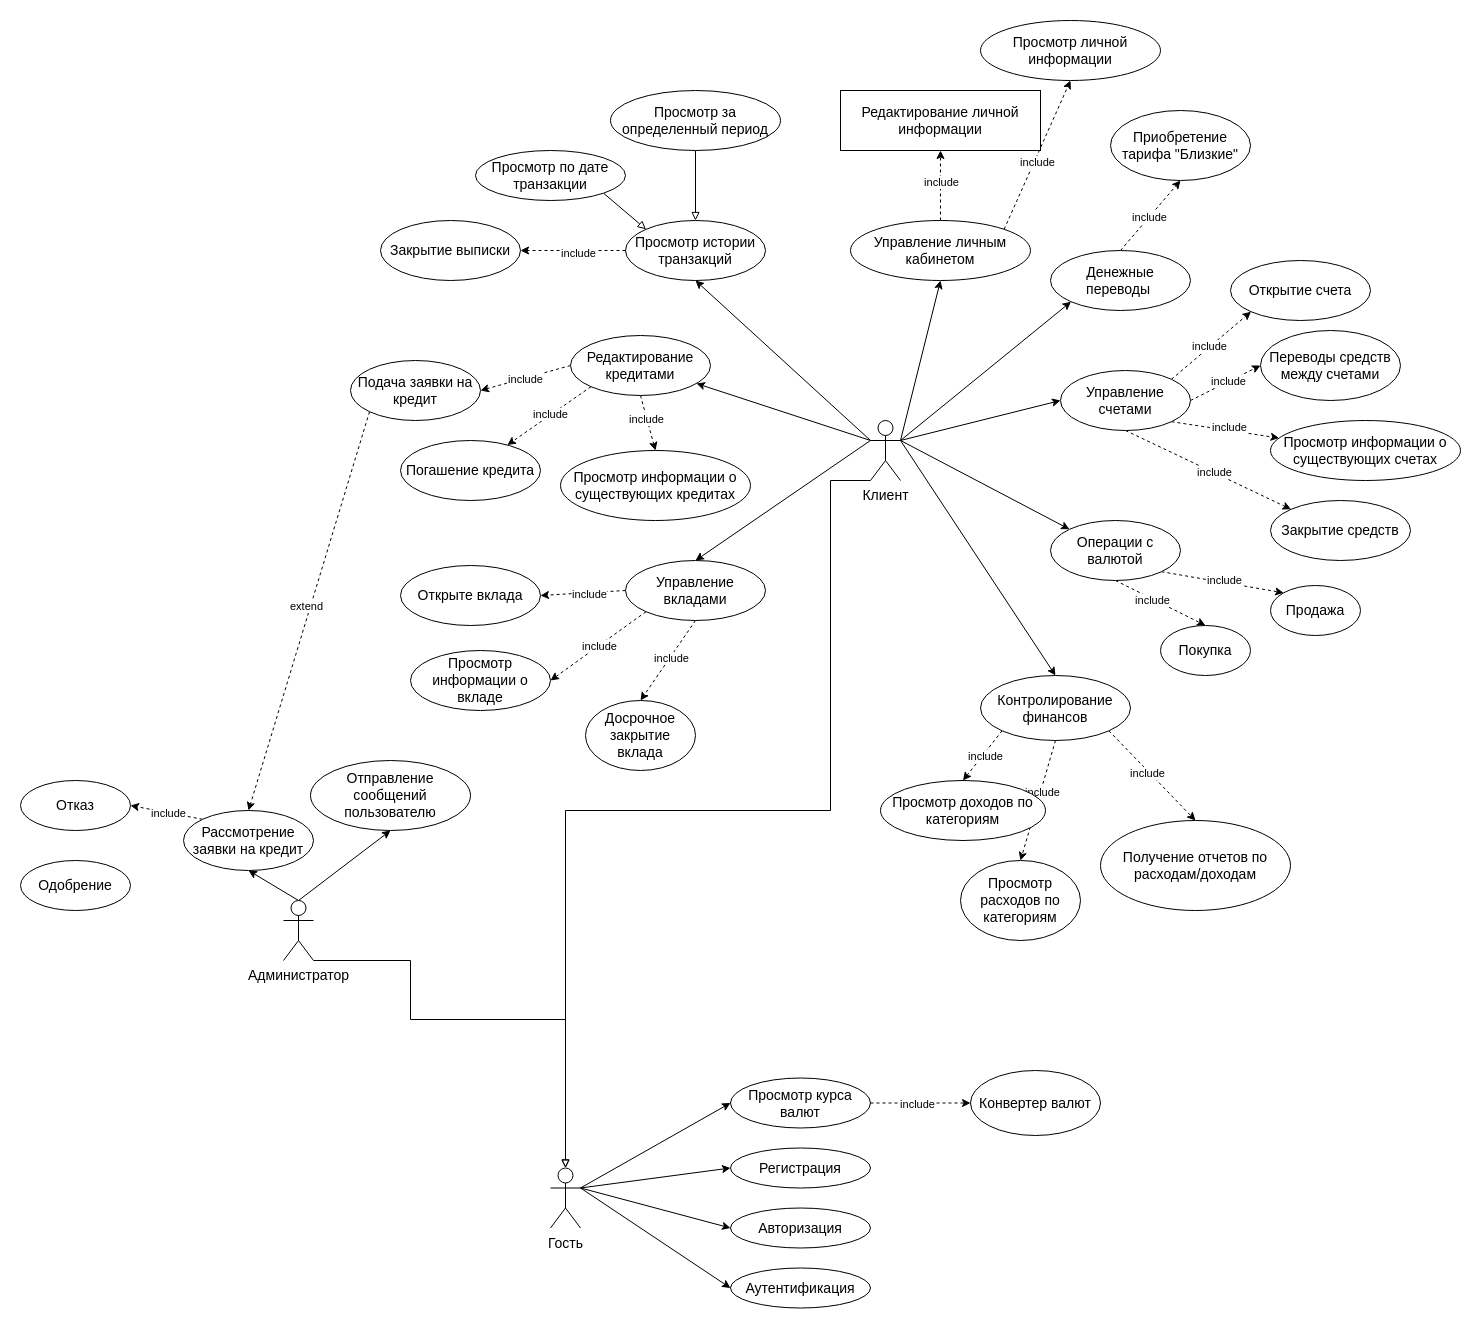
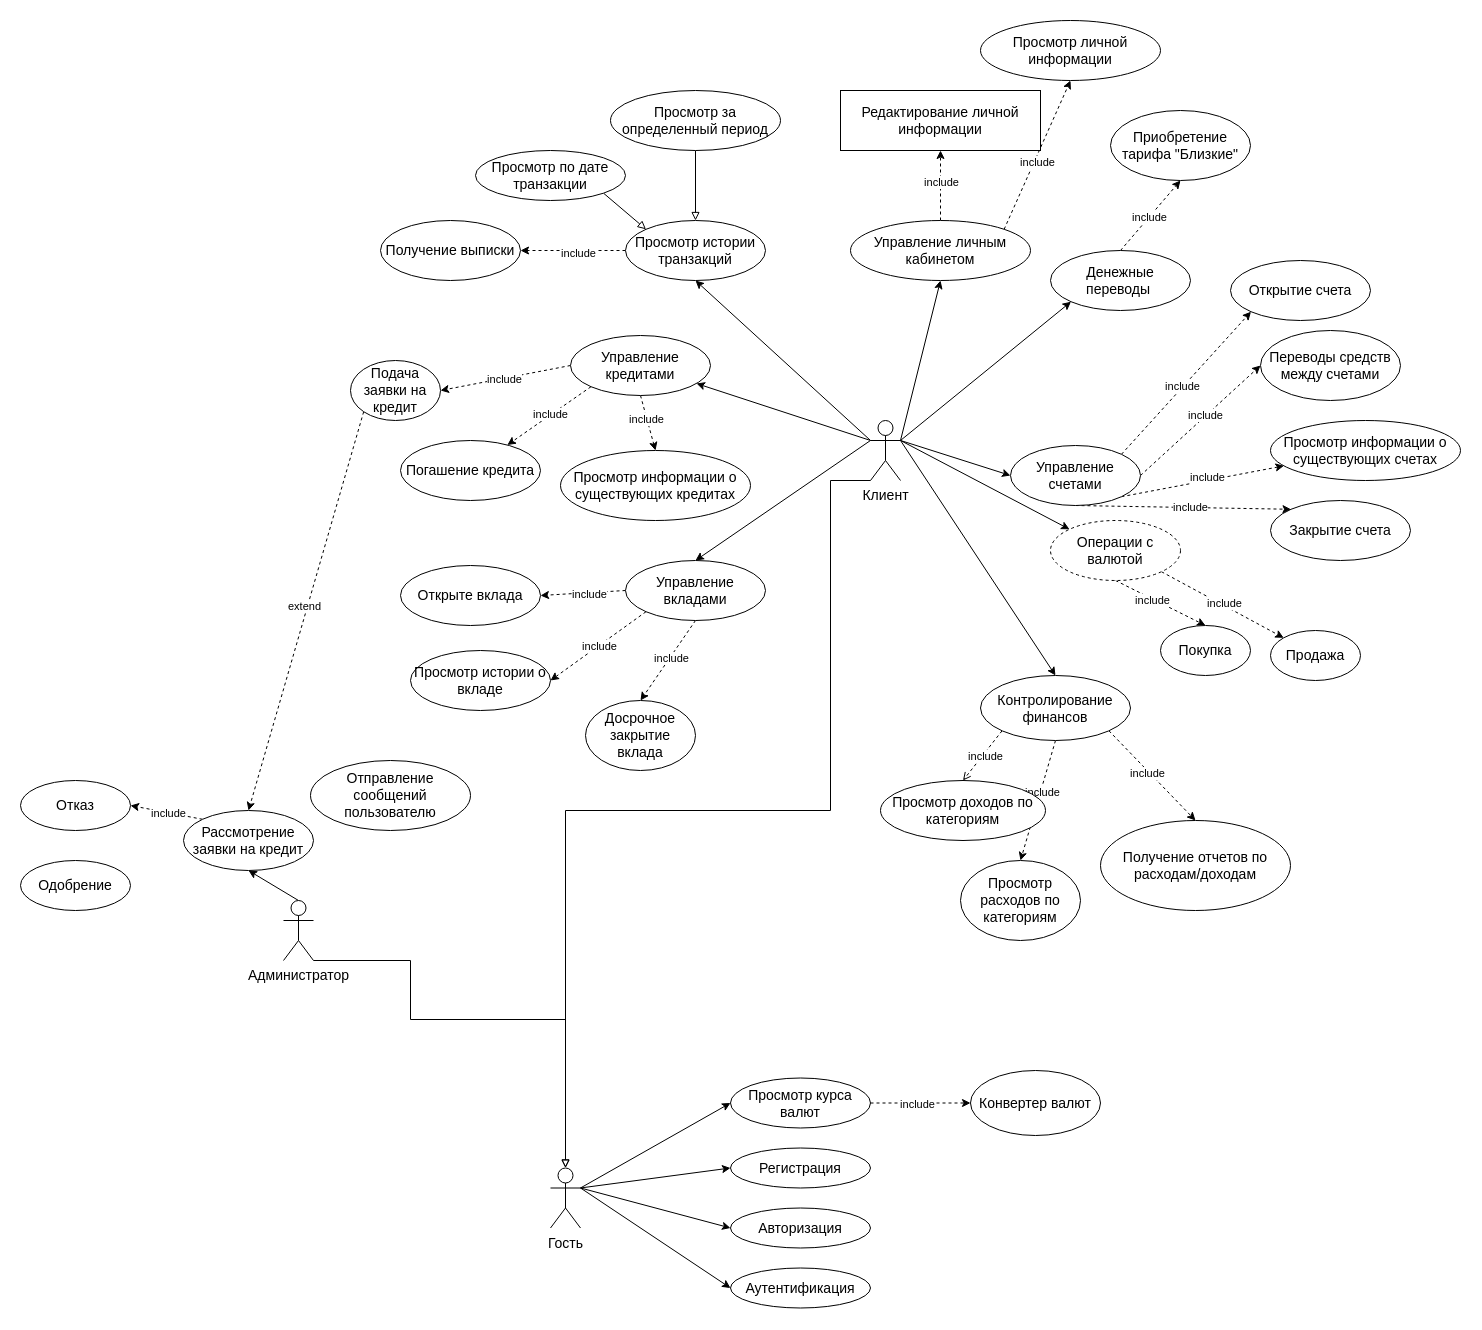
- <mxCell id="51" value="&lt;span style=&quot;font-size: 14px;&quot;&gt;Закрытие выписки&lt;/span&gt;" style="ellipse;whiteSpace=wrap;html=1;" vertex="1" parent="1"><mxGeometry x="380" y="220" width="140" height="60" as="geometry" /></mxCell>
+ <mxCell id="51" value="&lt;span style=&quot;font-size: 14px;&quot;&gt;Получение выписки&lt;/span&gt;" style="ellipse;whiteSpace=wrap;html=1;" vertex="1" parent="1"><mxGeometry x="380" y="220" width="140" height="60" as="geometry" /></mxCell>
- <mxCell id="59" value="&lt;span style=&quot;font-size: 14px;&quot;&gt;Редактирование кредитами&lt;/span&gt;" style="ellipse;whiteSpace=wrap;html=1;" vertex="1" parent="1"><mxGeometry x="570" y="335" width="140" height="60" as="geometry" /></mxCell>
+ <mxCell id="59" value="&lt;span style=&quot;font-size: 14px;&quot;&gt;Управление кредитами&lt;/span&gt;" style="ellipse;whiteSpace=wrap;html=1;" vertex="1" parent="1"><mxGeometry x="570" y="335" width="140" height="60" as="geometry" /></mxCell>
- <mxCell id="63" value="&lt;span style=&quot;font-size: 14px;&quot;&gt;Подача заявки на кредит&lt;/span&gt;" style="ellipse;whiteSpace=wrap;html=1;" vertex="1" parent="1"><mxGeometry x="350" y="360" width="130" height="60" as="geometry" /></mxCell>
+ <mxCell id="63" value="&lt;span style=&quot;font-size: 14px;&quot;&gt;Подача заявки на кредит&lt;/span&gt;" style="ellipse;whiteSpace=wrap;html=1;" vertex="1" parent="1"><mxGeometry x="350" y="360" width="90" height="60" as="geometry" /></mxCell>
- <mxCell id="41" value="&lt;span style=&quot;font-size: 14px;&quot;&gt;Управление счетами&lt;/span&gt;" style="ellipse;whiteSpace=wrap;html=1;" vertex="1" parent="1"><mxGeometry x="1060" y="370" width="130" height="60" as="geometry" /></mxCell>
+ <mxCell id="41" value="&lt;span style=&quot;font-size: 14px;&quot;&gt;Управление счетами&lt;/span&gt;" style="ellipse;whiteSpace=wrap;html=1;" vertex="1" parent="1"><mxGeometry x="1010" y="445" width="130" height="60" as="geometry" /></mxCell>
- <mxCell id="60" value="&lt;font style=&quot;font-size: 14px;&quot;&gt;Закрытие средств&lt;/font&gt;" style="ellipse;whiteSpace=wrap;html=1;" vertex="1" parent="1"><mxGeometry x="1270" y="500" width="140" height="60" as="geometry" /></mxCell>
+ <mxCell id="60" value="&lt;font style=&quot;font-size: 14px;&quot;&gt;Закрытие счета&lt;/font&gt;" style="ellipse;whiteSpace=wrap;html=1;" vertex="1" parent="1"><mxGeometry x="1270" y="500" width="140" height="60" as="geometry" /></mxCell>
- <mxCell id="83" value="&lt;span style=&quot;font-size: 14px;&quot;&gt;Операции с валютой&lt;/span&gt;" style="ellipse;whiteSpace=wrap;html=1;" vertex="1" parent="1"><mxGeometry x="1050" y="520" width="130" height="60" as="geometry" /></mxCell>
+ <mxCell id="83" value="&lt;span style=&quot;font-size: 14px;&quot;&gt;Операции с валютой&lt;/span&gt;" style="ellipse;whiteSpace=wrap;html=1;dashed=1;" vertex="1" parent="1"><mxGeometry x="1050" y="520" width="130" height="60" as="geometry" /></mxCell>
- <mxCell id="85" value="&lt;span style=&quot;font-size: 14px;&quot;&gt;Продажа&lt;/span&gt;" style="ellipse;whiteSpace=wrap;html=1;" vertex="1" parent="1"><mxGeometry x="1270" y="585" width="90" height="50" as="geometry" /></mxCell>
+ <mxCell id="85" value="&lt;span style=&quot;font-size: 14px;&quot;&gt;Продажа&lt;/span&gt;" style="ellipse;whiteSpace=wrap;html=1;" vertex="1" parent="1"><mxGeometry x="1270" y="630" width="90" height="50" as="geometry" /></mxCell>
- <mxCell id="73" value="&lt;span style=&quot;font-size: 14px;&quot;&gt;Просмотр информации о вкладе&lt;/span&gt;" style="ellipse;whiteSpace=wrap;html=1;" vertex="1" parent="1"><mxGeometry x="410" y="650" width="140" height="60" as="geometry" /></mxCell>
+ <mxCell id="73" value="&lt;span style=&quot;font-size: 14px;&quot;&gt;Просмотр истории о вкладе&lt;/span&gt;" style="ellipse;whiteSpace=wrap;html=1;" vertex="1" parent="1"><mxGeometry x="410" y="650" width="140" height="60" as="geometry" /></mxCell>
- <mxCell id="88" style="rounded=0;orthogonalLoop=1;jettySize=auto;html=1;exitX=0;exitY=1;exitDx=0;exitDy=0;entryX=0.5;entryY=0;entryDx=0;entryDy=0;dashed=1;" edge="1" parent="1" source="92" target="94"><mxGeometry relative="1" as="geometry" /></mxCell>
+ <mxCell id="88" style="rounded=0;orthogonalLoop=1;jettySize=auto;html=1;exitX=0;exitY=1;exitDx=0;exitDy=0;entryX=0.5;entryY=0;entryDx=0;entryDy=0;dashed=1;endArrow=open;" edge="1" parent="1" source="92" target="94"><mxGeometry relative="1" as="geometry" /></mxCell>
- <mxCell id="97" style="rounded=0;orthogonalLoop=1;jettySize=auto;html=1;exitX=0.5;exitY=0;exitDx=0;exitDy=0;exitPerimeter=0;entryX=0.5;entryY=1;entryDx=0;entryDy=0;" edge="1" parent="1" source="98" target="105"><mxGeometry relative="1" as="geometry"><mxPoint x="370" y="880" as="targetPoint" /></mxGeometry></mxCell>
